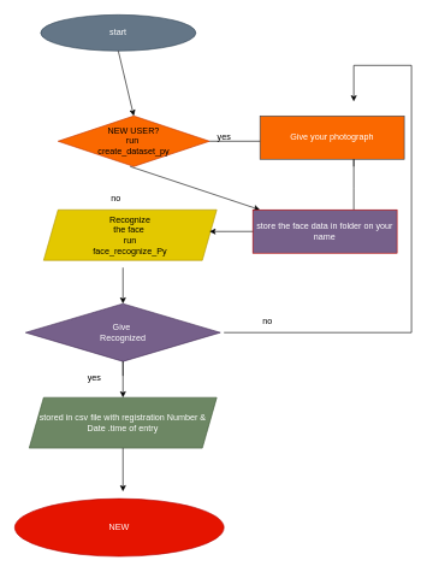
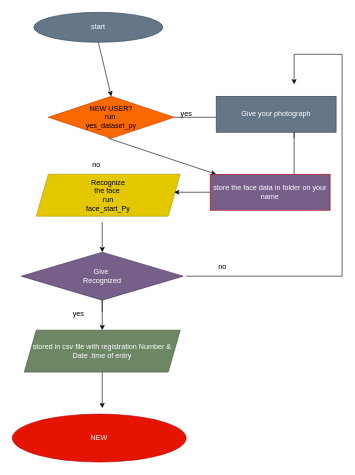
- <mxCell id="8" value="Give your photograph" style="rounded=0;whiteSpace=wrap;html=1;fillColor=#fa6800;fontColor=#ffffff;strokeColor=#314354;" parent="1" vertex="1"><mxGeometry x="360" y="160" width="200" height="60" as="geometry" /></mxCell>
+ <mxCell id="8" value="Give your photograph" style="rounded=0;whiteSpace=wrap;html=1;fillColor=#647687;fontColor=#ffffff;strokeColor=#314354;" parent="1" vertex="1"><mxGeometry x="360" y="160" width="200" height="60" as="geometry" /></mxCell>
- <mxCell id="3" value="NEW USER?&lt;div&gt;run&amp;nbsp;&lt;/div&gt;&lt;div&gt;create_dataset_py&lt;/div&gt;" style="rhombus;whiteSpace=wrap;html=1;fillColor=#fa6800;fontColor=#000000;strokeColor=#C73500;" parent="1" vertex="1"><mxGeometry x="80" y="160" width="210" height="70" as="geometry" /></mxCell>
+ <mxCell id="3" value="NEW USER?&lt;div&gt;run&amp;nbsp;&lt;/div&gt;&lt;div&gt;yes_dataset_py&lt;/div&gt;" style="rhombus;whiteSpace=wrap;html=1;fillColor=#fa6800;fontColor=#000000;strokeColor=#C73500;" parent="1" vertex="1"><mxGeometry x="80" y="160" width="210" height="70" as="geometry" /></mxCell>
- <mxCell id="4" value="Recognize&lt;div&gt;the face&amp;nbsp;&lt;/div&gt;&lt;div&gt;run&lt;/div&gt;&lt;div&gt;face_recognize_Py&lt;/div&gt;" style="shape=parallelogram;perimeter=parallelogramPerimeter;whiteSpace=wrap;html=1;fixedSize=1;fillColor=#e3c800;fontColor=#000000;strokeColor=#B09500;" parent="1" vertex="1"><mxGeometry x="60" y="290" width="240" height="70" as="geometry" /></mxCell>
+ <mxCell id="4" value="Recognize&lt;div&gt;the face&amp;nbsp;&lt;/div&gt;&lt;div&gt;run&lt;/div&gt;&lt;div&gt;face_start_Py&lt;/div&gt;" style="shape=parallelogram;perimeter=parallelogramPerimeter;whiteSpace=wrap;html=1;fixedSize=1;fillColor=#e3c800;fontColor=#000000;strokeColor=#B09500;" parent="1" vertex="1"><mxGeometry x="60" y="290" width="240" height="70" as="geometry" /></mxCell>
